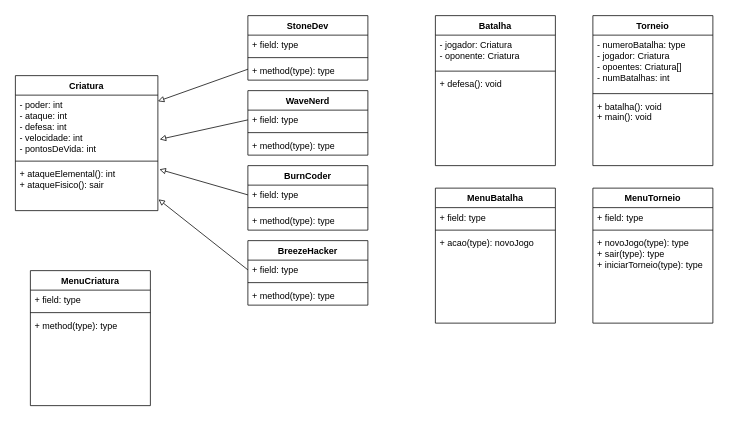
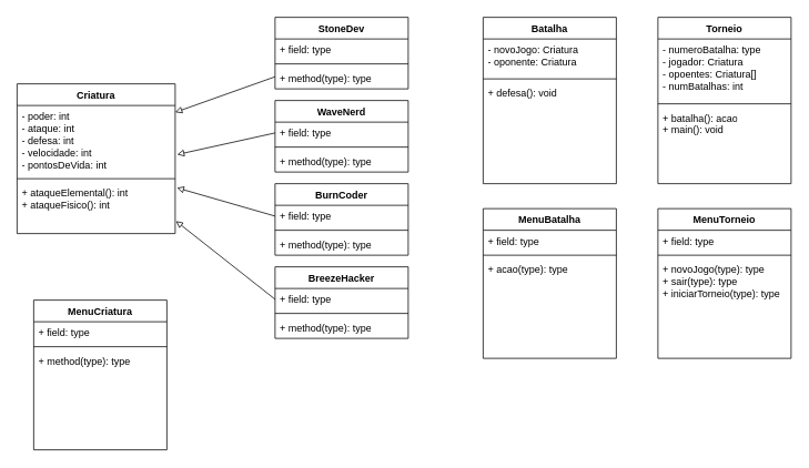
- <mxCell id="33" value="- jogador: Criatura&lt;br&gt;- oponente: Criatura" style="text;strokeColor=none;fillColor=none;align=left;verticalAlign=top;spacingLeft=4;spacingRight=4;overflow=hidden;rotatable=0;points=[[0,0.5],[1,0.5]];portConstraint=eastwest;whiteSpace=wrap;html=1;" parent="32" vertex="1"><mxGeometry y="26" width="160" height="44" as="geometry" /></mxCell>
+ <mxCell id="33" value="- novoJogo: Criatura&lt;br&gt;- oponente: Criatura" style="text;strokeColor=none;fillColor=none;align=left;verticalAlign=top;spacingLeft=4;spacingRight=4;overflow=hidden;rotatable=0;points=[[0,0.5],[1,0.5]];portConstraint=eastwest;whiteSpace=wrap;html=1;" parent="32" vertex="1"><mxGeometry y="26" width="160" height="44" as="geometry" /></mxCell>
- <mxCell id="27" value="+ batalha(): void&lt;br&gt;+ main(): void" style="text;strokeColor=none;fillColor=none;align=left;verticalAlign=top;spacingLeft=4;spacingRight=4;overflow=hidden;rotatable=0;points=[[0,0.5],[1,0.5]];portConstraint=eastwest;whiteSpace=wrap;html=1;" parent="24" vertex="1"><mxGeometry y="108" width="160" height="92" as="geometry" /></mxCell>
+ <mxCell id="27" value="+ batalha(): acao&lt;br&gt;+ main(): void" style="text;strokeColor=none;fillColor=none;align=left;verticalAlign=top;spacingLeft=4;spacingRight=4;overflow=hidden;rotatable=0;points=[[0,0.5],[1,0.5]];portConstraint=eastwest;whiteSpace=wrap;html=1;" parent="24" vertex="1"><mxGeometry y="108" width="160" height="92" as="geometry" /></mxCell>
- <mxCell id="5" value="+&amp;nbsp;ataqueElemental(): int&lt;br&gt;+ ataqueFisico(): sair" style="text;strokeColor=none;fillColor=none;align=left;verticalAlign=top;spacingLeft=4;spacingRight=4;overflow=hidden;rotatable=0;points=[[0,0.5],[1,0.5]];portConstraint=eastwest;whiteSpace=wrap;html=1;" parent="2" vertex="1"><mxGeometry y="118" width="190" height="62" as="geometry" /></mxCell>
+ <mxCell id="5" value="+&amp;nbsp;ataqueElemental(): int&lt;br&gt;+ ataqueFisico(): int" style="text;strokeColor=none;fillColor=none;align=left;verticalAlign=top;spacingLeft=4;spacingRight=4;overflow=hidden;rotatable=0;points=[[0,0.5],[1,0.5]];portConstraint=eastwest;whiteSpace=wrap;html=1;" parent="2" vertex="1"><mxGeometry y="118" width="190" height="62" as="geometry" /></mxCell>
- <mxCell id="39" value="+ acao(type): novoJogo" style="text;strokeColor=none;fillColor=none;align=left;verticalAlign=top;spacingLeft=4;spacingRight=4;overflow=hidden;rotatable=0;points=[[0,0.5],[1,0.5]];portConstraint=eastwest;whiteSpace=wrap;html=1;" parent="36" vertex="1"><mxGeometry y="60" width="160" height="120" as="geometry" /></mxCell>
+ <mxCell id="39" value="+ acao(type): type" style="text;strokeColor=none;fillColor=none;align=left;verticalAlign=top;spacingLeft=4;spacingRight=4;overflow=hidden;rotatable=0;points=[[0,0.5],[1,0.5]];portConstraint=eastwest;whiteSpace=wrap;html=1;" parent="36" vertex="1"><mxGeometry y="60" width="160" height="120" as="geometry" /></mxCell>
